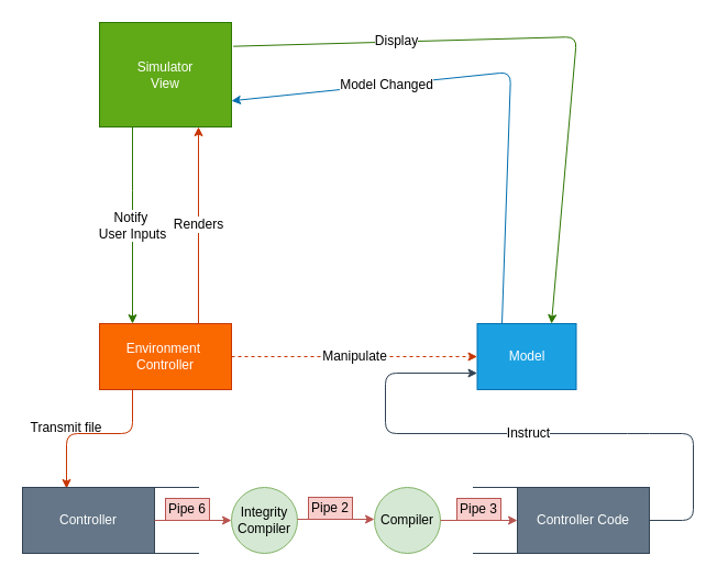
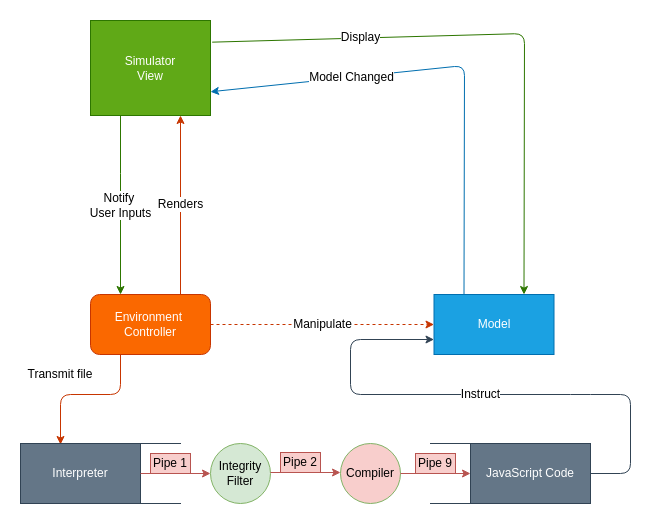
- <mxCell id="2" value="Environment&amp;nbsp; Controller" style="rounded=0;whiteSpace=wrap;html=1;fillColor=#fa6800;strokeColor=#C73500;fontColor=#ffffff;" parent="1" vertex="1"><mxGeometry x="90" y="294" width="120" height="60" as="geometry" /></mxCell>
+ <mxCell id="2" value="Environment&amp;nbsp; Controller" style="whiteSpace=wrap;html=1;fillColor=#fa6800;strokeColor=#C73500;fontColor=#ffffff;rounded=1;" parent="1" vertex="1"><mxGeometry x="90" y="294" width="120" height="60" as="geometry" /></mxCell>
- <mxCell id="4" value="Model" style="rounded=0;whiteSpace=wrap;html=1;fillColor=#1ba1e2;strokeColor=#006EAF;fontColor=#ffffff;" parent="1" vertex="1"><mxGeometry x="433.5" y="294" width="90" height="60" as="geometry" /></mxCell>
+ <mxCell id="4" value="Model" style="rounded=0;whiteSpace=wrap;html=1;fillColor=#1ba1e2;strokeColor=#006EAF;fontColor=#ffffff;" parent="1" vertex="1"><mxGeometry x="433.5" y="294" width="120" height="60" as="geometry" /></mxCell>
- <mxCell id="11" value="Transmit file" style="text;html=1;strokeColor=none;fillColor=none;align=center;verticalAlign=middle;whiteSpace=wrap;rounded=0;" parent="1" vertex="1"><mxGeometry x="20" y="379" width="80" height="20" as="geometry" /></mxCell>
+ <mxCell id="11" value="Transmit file" style="text;html=1;strokeColor=none;fillColor=none;align=center;verticalAlign=middle;whiteSpace=wrap;rounded=0;" parent="1" vertex="1"><mxGeometry x="20" y="364" width="80" height="20" as="geometry" /></mxCell>
- <mxCell id="20" value="Pipe 6" style="text;html=1;strokeColor=#b85450;fillColor=#f8cecc;align=center;verticalAlign=middle;whiteSpace=wrap;rounded=0;" vertex="1" parent="1"><mxGeometry x="150" y="453" width="40" height="20" as="geometry" /></mxCell>
+ <mxCell id="20" value="Pipe 1" style="text;html=1;strokeColor=#b85450;fillColor=#f8cecc;align=center;verticalAlign=middle;whiteSpace=wrap;rounded=0;" vertex="1" parent="1"><mxGeometry x="150" y="453" width="40" height="20" as="geometry" /></mxCell>
- <mxCell id="22" value="Pipe 3" style="text;html=1;strokeColor=#b85450;fillColor=#f8cecc;align=center;verticalAlign=middle;whiteSpace=wrap;rounded=0;" vertex="1" parent="1"><mxGeometry x="415" y="453" width="40" height="20" as="geometry" /></mxCell>
+ <mxCell id="22" value="Pipe 9" style="text;html=1;strokeColor=#b85450;fillColor=#f8cecc;align=center;verticalAlign=middle;whiteSpace=wrap;rounded=0;" vertex="1" parent="1"><mxGeometry x="415" y="453" width="40" height="20" as="geometry" /></mxCell>
- <mxCell id="12" value="Controller" style="rounded=0;whiteSpace=wrap;html=1;fillColor=#647687;strokeColor=#314354;fontColor=#ffffff;" vertex="1" parent="1"><mxGeometry x="20" y="443" width="120" height="60" as="geometry" /></mxCell>
+ <mxCell id="12" value="Interpreter" style="rounded=0;whiteSpace=wrap;html=1;fillColor=#647687;strokeColor=#314354;fontColor=#ffffff;" vertex="1" parent="1"><mxGeometry x="20" y="443" width="120" height="60" as="geometry" /></mxCell>
- <mxCell id="16" value="Integrity Compiler" style="ellipse;whiteSpace=wrap;html=1;aspect=fixed;fillColor=#d5e8d4;strokeColor=#82b366;" vertex="1" parent="1"><mxGeometry x="210" y="443" width="60" height="60" as="geometry" /></mxCell>
+ <mxCell id="16" value="Integrity Filter" style="ellipse;whiteSpace=wrap;html=1;aspect=fixed;fillColor=#d5e8d4;strokeColor=#82b366;" vertex="1" parent="1"><mxGeometry x="210" y="443" width="60" height="60" as="geometry" /></mxCell>
- <mxCell id="17" value="Compiler" style="ellipse;whiteSpace=wrap;html=1;aspect=fixed;fillColor=#d5e8d4;strokeColor=#82b366;" vertex="1" parent="1"><mxGeometry x="340" y="443" width="60" height="60" as="geometry" /></mxCell>
+ <mxCell id="17" value="Compiler" style="ellipse;whiteSpace=wrap;html=1;aspect=fixed;fillColor=#f8cecc;strokeColor=#82b366;" vertex="1" parent="1"><mxGeometry x="340" y="443" width="60" height="60" as="geometry" /></mxCell>
- <mxCell id="13" value="Controller Code" style="rounded=0;whiteSpace=wrap;html=1;fillColor=#647687;strokeColor=#314354;fontColor=#ffffff;" vertex="1" parent="1"><mxGeometry x="470" y="443" width="120" height="60" as="geometry" /></mxCell>
+ <mxCell id="13" value="JavaScript Code" style="rounded=0;whiteSpace=wrap;html=1;fillColor=#647687;strokeColor=#314354;fontColor=#ffffff;" vertex="1" parent="1"><mxGeometry x="470" y="443" width="120" height="60" as="geometry" /></mxCell>
